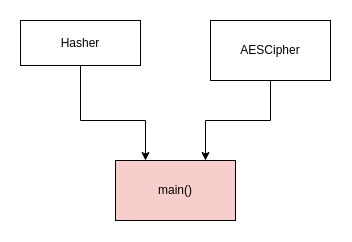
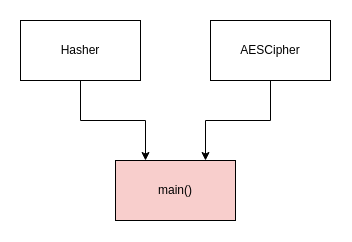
- <mxCell id="4" value="Hasher" style="rounded=0;whiteSpace=wrap;html=1;" vertex="1" parent="1"><mxGeometry x="20" y="20" width="120" height="45" as="geometry" /></mxCell>
+ <mxCell id="4" value="Hasher" style="rounded=0;whiteSpace=wrap;html=1;" vertex="1" parent="1"><mxGeometry x="20" y="20" width="120" height="60" as="geometry" /></mxCell>
